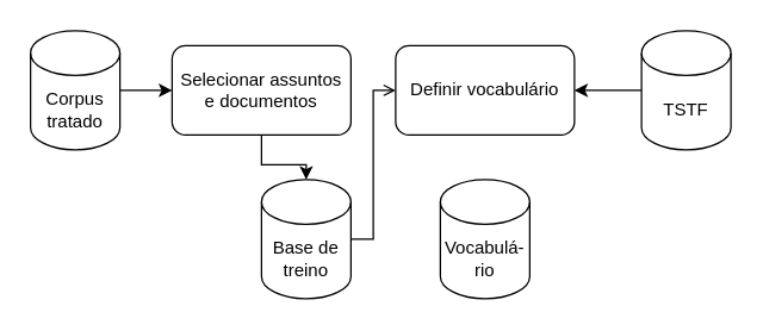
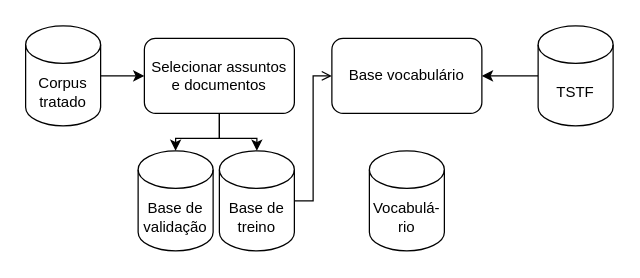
- <mxCell id="8" value="Definir vocabulário" style="rounded=1;whiteSpace=wrap;html=1;" parent="1" vertex="1"><mxGeometry x="265" y="30" width="120" height="60" as="geometry" /></mxCell>
+ <mxCell id="8" value="Base vocabulário" style="rounded=1;whiteSpace=wrap;html=1;" parent="1" vertex="1"><mxGeometry x="265" y="30" width="120" height="60" as="geometry" /></mxCell>
+ <mxCell id="13" style="edgeStyle=orthogonalEdgeStyle;rounded=0;orthogonalLoop=1;jettySize=auto;html=1;exitX=0.5;exitY=1;exitDx=0;exitDy=0;entryX=0.5;entryY=0;entryDx=0;entryDy=0;entryPerimeter=0;" edge="1" parent="1" source="5" target="12"><mxGeometry relative="1" as="geometry"><mxPoint x="185" y="100" as="sourcePoint" /><mxPoint x="215" y="140" as="targetPoint" /></mxGeometry></mxCell>
+ <mxCell id="12" value="Base de validação" style="shape=cylinder3;whiteSpace=wrap;html=1;boundedLbl=1;backgroundOutline=1;size=15;" vertex="1" parent="1"><mxGeometry x="110" y="120" width="60" height="80" as="geometry" /></mxCell>
